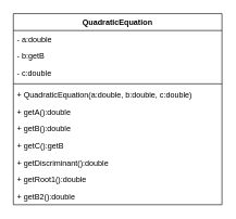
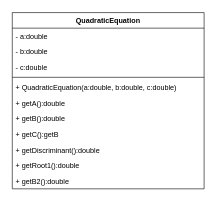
- <mxCell id="4" value="- b:getB" style="text;strokeColor=none;fillColor=none;align=left;verticalAlign=top;spacingLeft=4;spacingRight=4;overflow=hidden;rotatable=0;points=[[0,0.5],[1,0.5]];portConstraint=eastwest;" vertex="1" parent="2"><mxGeometry y="52" width="320" height="26" as="geometry" /></mxCell>
+ <mxCell id="4" value="- b:double" style="text;strokeColor=none;fillColor=none;align=left;verticalAlign=top;spacingLeft=4;spacingRight=4;overflow=hidden;rotatable=0;points=[[0,0.5],[1,0.5]];portConstraint=eastwest;" vertex="1" parent="2"><mxGeometry y="52" width="320" height="26" as="geometry" /></mxCell>
